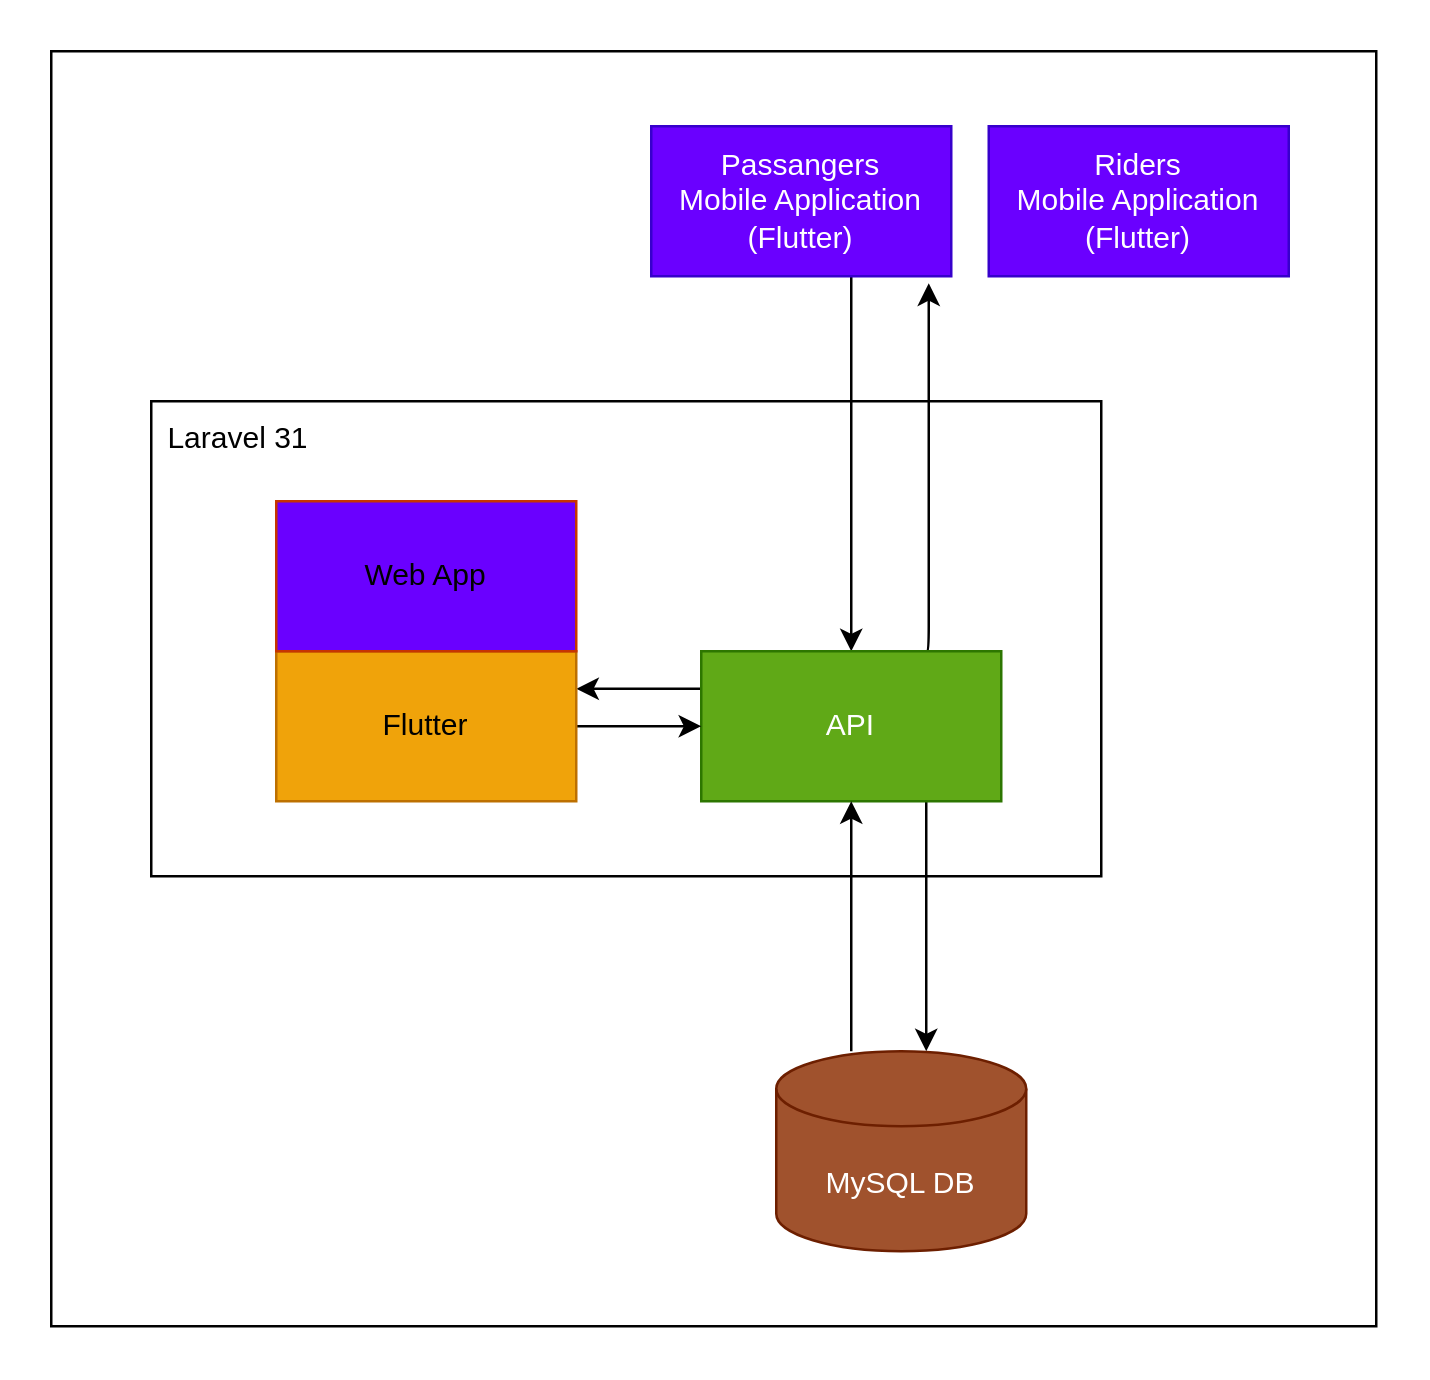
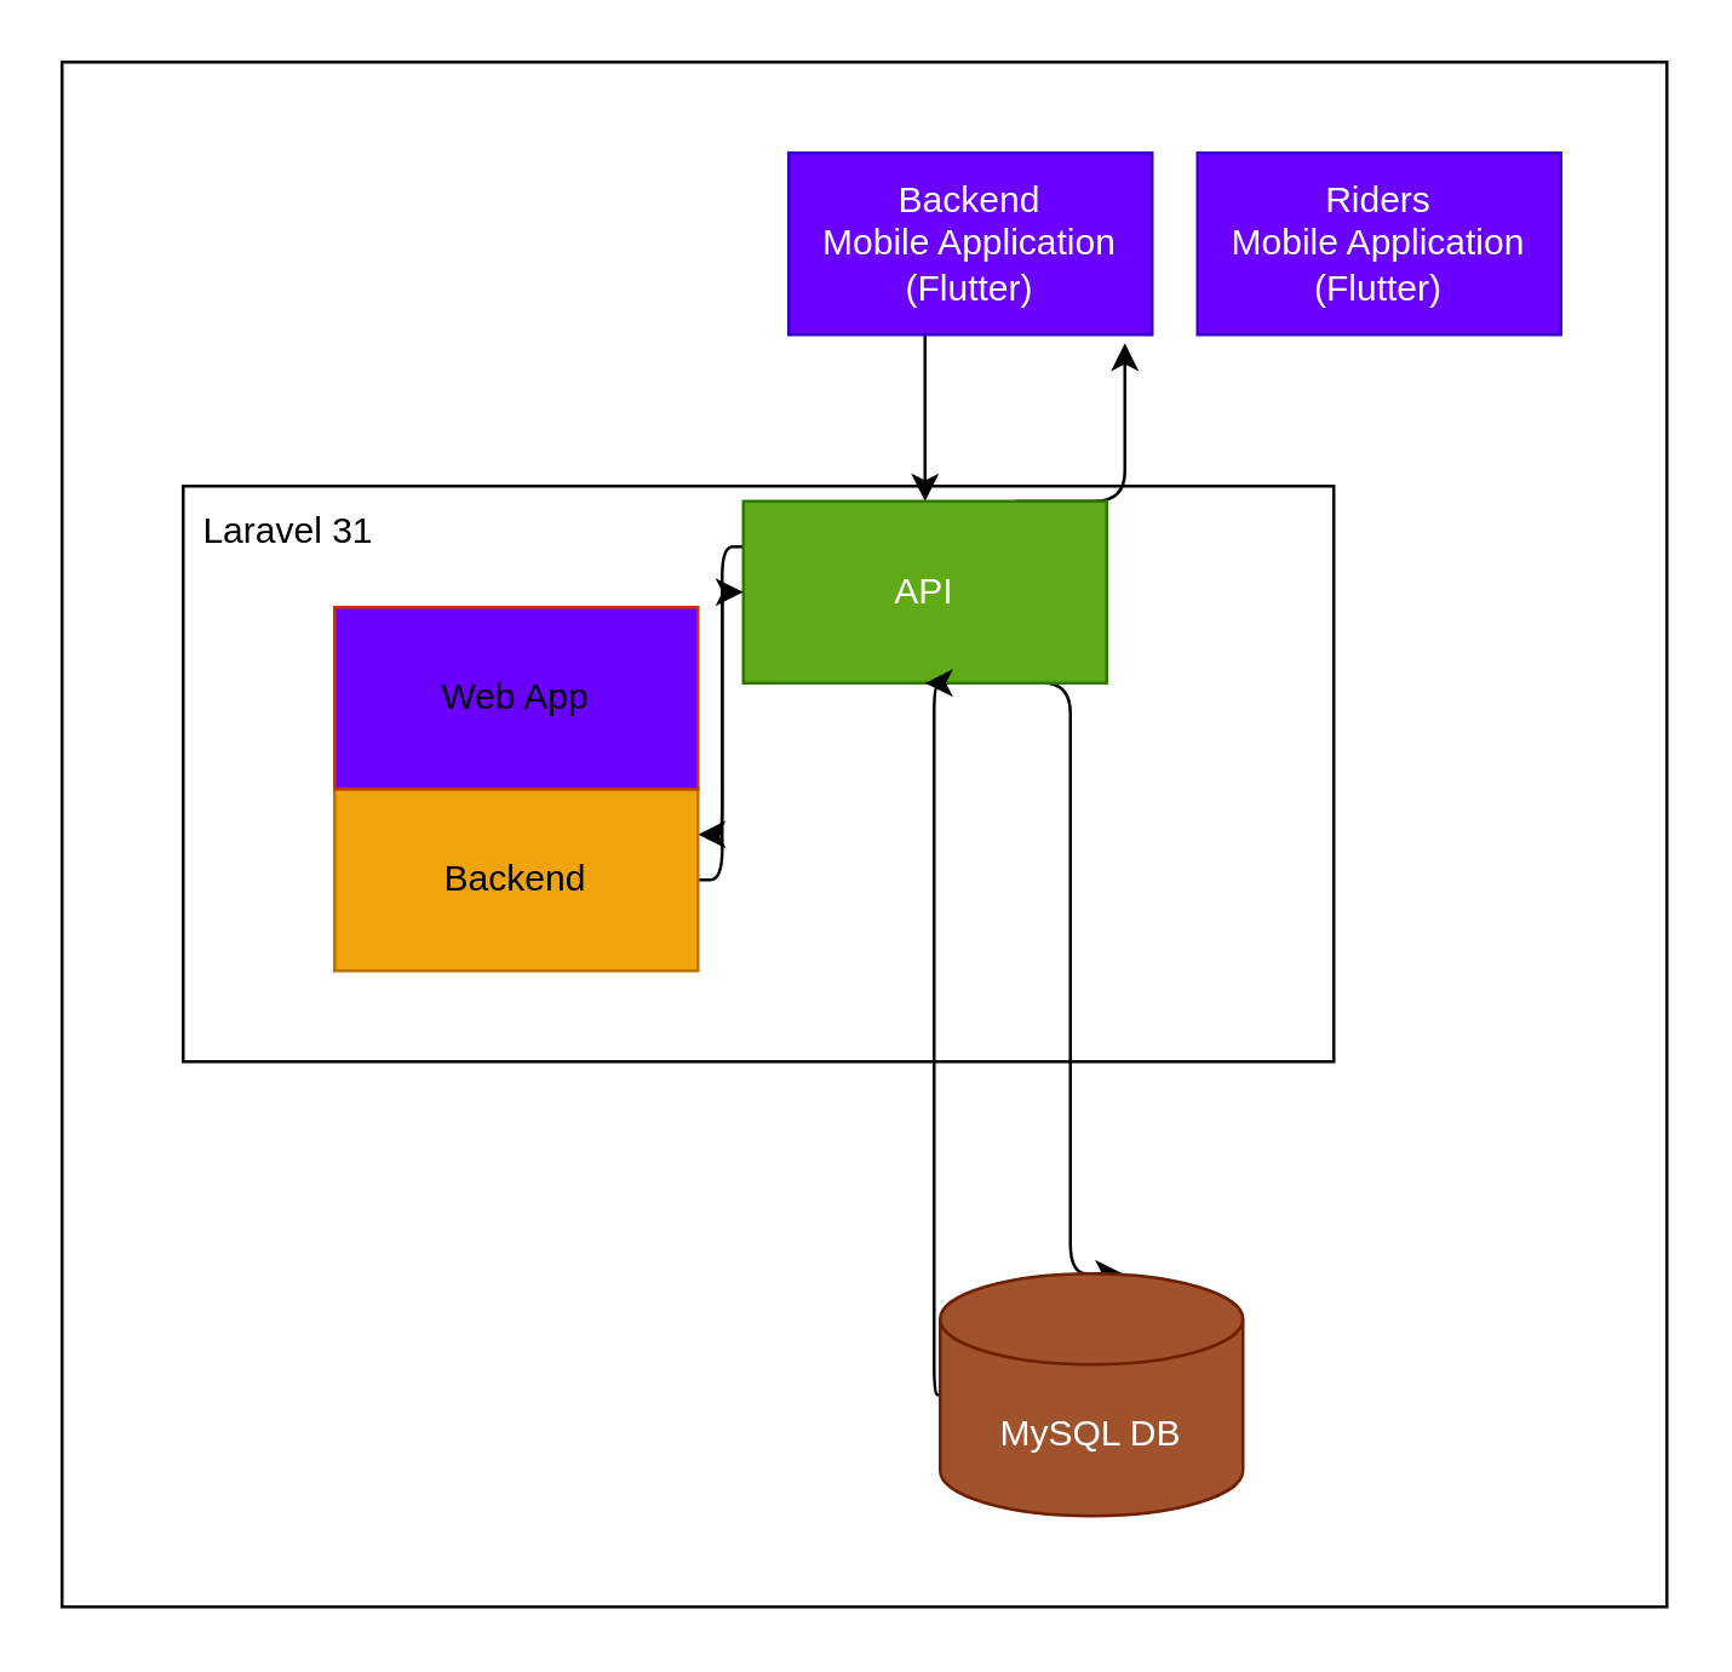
- <mxCell id="5" value="Passangers&lt;br&gt;Mobile Application (Flutter)" style="rounded=0;whiteSpace=wrap;html=1;fillColor=#6a00ff;fontColor=#ffffff;strokeColor=#3700CC;" vertex="1" parent="1"><mxGeometry x="260" y="50" width="120" height="60" as="geometry" /></mxCell>
+ <mxCell id="5" value="Backend&lt;br&gt;Mobile Application (Flutter)" style="rounded=0;whiteSpace=wrap;html=1;fillColor=#6a00ff;fontColor=#ffffff;strokeColor=#3700CC;" vertex="1" parent="1"><mxGeometry x="260" y="50" width="120" height="60" as="geometry" /></mxCell>
- <mxCell id="12" value="Flutter" style="rounded=0;whiteSpace=wrap;html=1;fillColor=#f0a30a;fontColor=#000000;strokeColor=#BD7000;" vertex="1" parent="1"><mxGeometry x="110" y="260" width="120" height="60" as="geometry" /></mxCell>
+ <mxCell id="12" value="Backend" style="rounded=0;whiteSpace=wrap;html=1;fillColor=#f0a30a;fontColor=#000000;strokeColor=#BD7000;" vertex="1" parent="1"><mxGeometry x="110" y="260" width="120" height="60" as="geometry" /></mxCell>
- <mxCell id="10" value="API" style="rounded=0;whiteSpace=wrap;html=1;fillColor=#60a917;fontColor=#ffffff;strokeColor=#2D7600;" vertex="1" parent="1"><mxGeometry x="280" y="260" width="120" height="60" as="geometry" /></mxCell>
+ <mxCell id="10" value="API" style="rounded=0;whiteSpace=wrap;html=1;fillColor=#60a917;fontColor=#ffffff;strokeColor=#2D7600;" vertex="1" parent="1"><mxGeometry x="245" y="165" width="120" height="60" as="geometry" /></mxCell>
